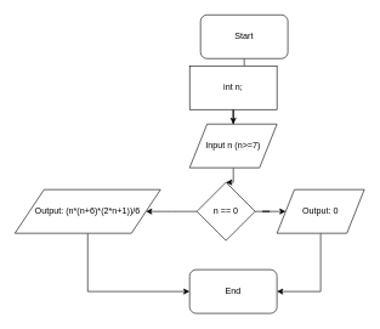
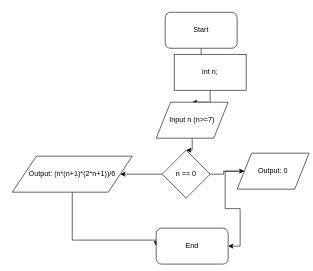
- <mxCell id="5" value="int n;" style="rounded=0;whiteSpace=wrap;html=1;" vertex="1" parent="1"><mxGeometry x="260" y="90" width="120" height="60" as="geometry" /></mxCell>
+ <mxCell id="5" value="int n;" style="rounded=0;whiteSpace=wrap;html=1;" vertex="1" parent="1"><mxGeometry x="290" y="90" width="120" height="60" as="geometry" /></mxCell>
- <mxCell id="14" value="Output: (n*(n+6)*(2*n+1))/6" style="shape=parallelogram;perimeter=parallelogramPerimeter;whiteSpace=wrap;html=1;" vertex="1" parent="1"><mxGeometry x="20" y="260" width="200" height="60" as="geometry" /></mxCell>
+ <mxCell id="14" value="Output: (n*(n+1)*(2*n+1))/6" style="shape=parallelogram;perimeter=parallelogramPerimeter;whiteSpace=wrap;html=1;" vertex="1" parent="1"><mxGeometry x="20" y="260" width="200" height="60" as="geometry" /></mxCell>
- <mxCell id="12" value="Output: 0" style="shape=parallelogram;perimeter=parallelogramPerimeter;whiteSpace=wrap;html=1;" vertex="1" parent="1"><mxGeometry x="380" y="260" width="120" height="60" as="geometry" /></mxCell>
+ <mxCell id="12" value="Output: 0" style="shape=parallelogram;perimeter=parallelogramPerimeter;whiteSpace=wrap;html=1;" vertex="1" parent="1"><mxGeometry x="395" y="255" width="120" height="60" as="geometry" /></mxCell>
- <mxCell id="15" value="End" style="rounded=1;whiteSpace=wrap;html=1;" vertex="1" parent="1"><mxGeometry x="260" y="370" width="120" height="60" as="geometry" /></mxCell>
+ <mxCell id="15" value="End" style="rounded=1;whiteSpace=wrap;html=1;" vertex="1" parent="1"><mxGeometry x="260" y="380" width="120" height="60" as="geometry" /></mxCell>
